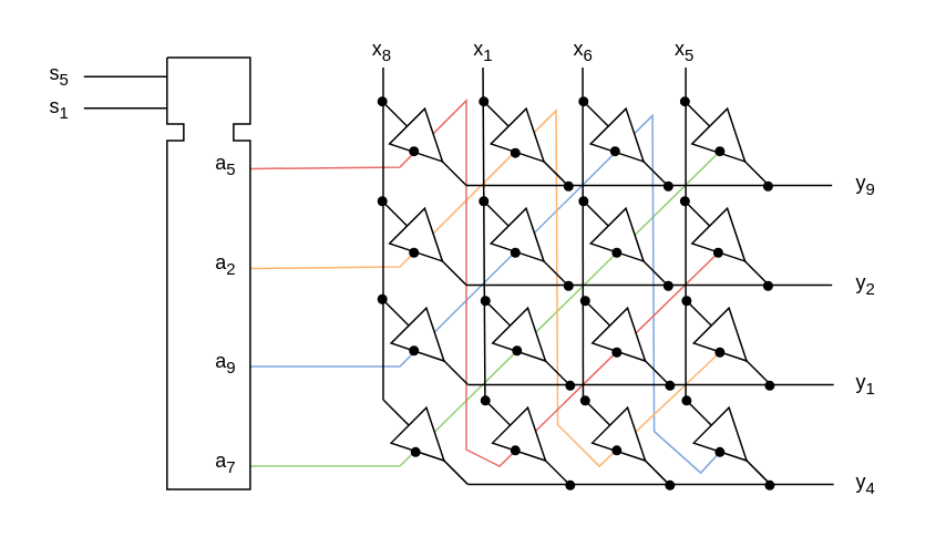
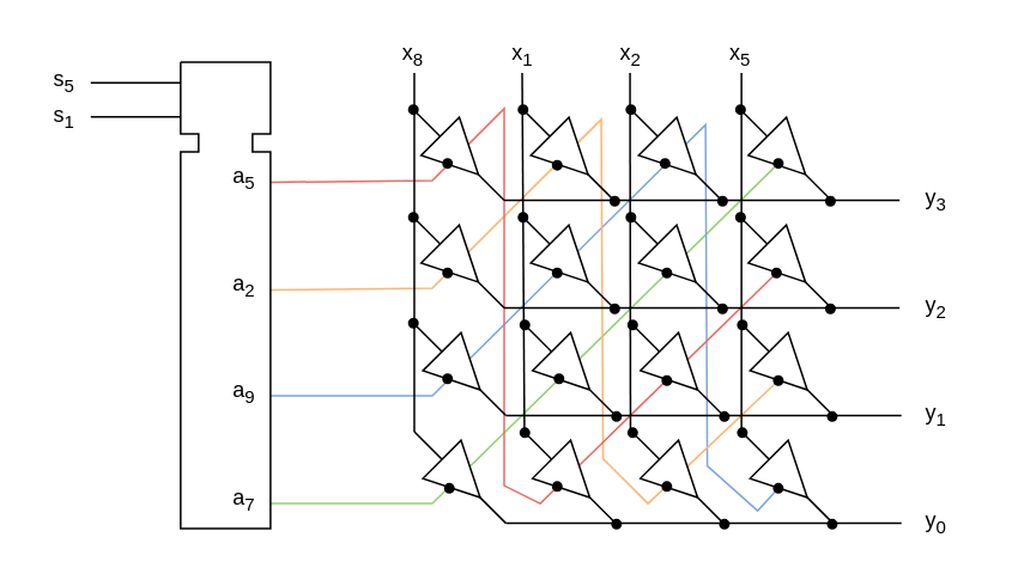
- <mxCell id="91" value="x&lt;sub&gt;6&lt;/sub&gt;" style="text;strokeColor=none;align=center;fillColor=none;html=1;verticalAlign=middle;whiteSpace=wrap;rounded=0;" vertex="1" parent="1"><mxGeometry x="330.25" y="20" width="40.5" height="20" as="geometry" /></mxCell>
+ <mxCell id="91" value="x&lt;sub&gt;2&lt;/sub&gt;" style="text;strokeColor=none;align=center;fillColor=none;html=1;verticalAlign=middle;whiteSpace=wrap;rounded=0;" vertex="1" parent="1"><mxGeometry x="330.25" y="20" width="40.5" height="20" as="geometry" /></mxCell>
- <mxCell id="93" value="y&lt;sub&gt;9&lt;/sub&gt;" style="text;strokeColor=none;align=center;fillColor=none;html=1;verticalAlign=middle;whiteSpace=wrap;rounded=0;" vertex="1" parent="1"><mxGeometry x="500" y="101" width="40.5" height="20" as="geometry" /></mxCell>
+ <mxCell id="93" value="y&lt;sub&gt;3&lt;/sub&gt;" style="text;strokeColor=none;align=center;fillColor=none;html=1;verticalAlign=middle;whiteSpace=wrap;rounded=0;" vertex="1" parent="1"><mxGeometry x="500" y="101" width="40.5" height="20" as="geometry" /></mxCell>
- <mxCell id="96" value="y&lt;sub&gt;4&lt;/sub&gt;" style="text;strokeColor=none;align=center;fillColor=none;html=1;verticalAlign=middle;whiteSpace=wrap;rounded=0;" vertex="1" parent="1"><mxGeometry x="500" y="281" width="40.5" height="20" as="geometry" /></mxCell>
+ <mxCell id="96" value="y&lt;sub&gt;0&lt;/sub&gt;" style="text;strokeColor=none;align=center;fillColor=none;html=1;verticalAlign=middle;whiteSpace=wrap;rounded=0;" vertex="1" parent="1"><mxGeometry x="500" y="281" width="40.5" height="20" as="geometry" /></mxCell>
